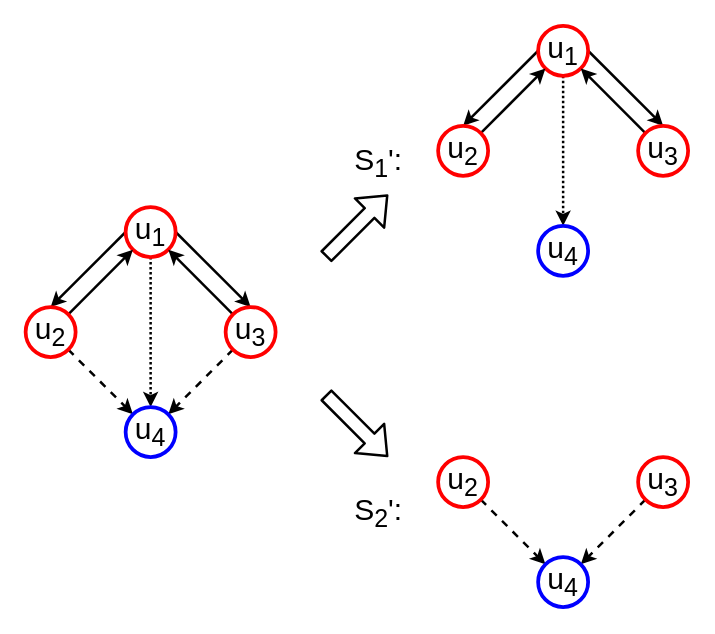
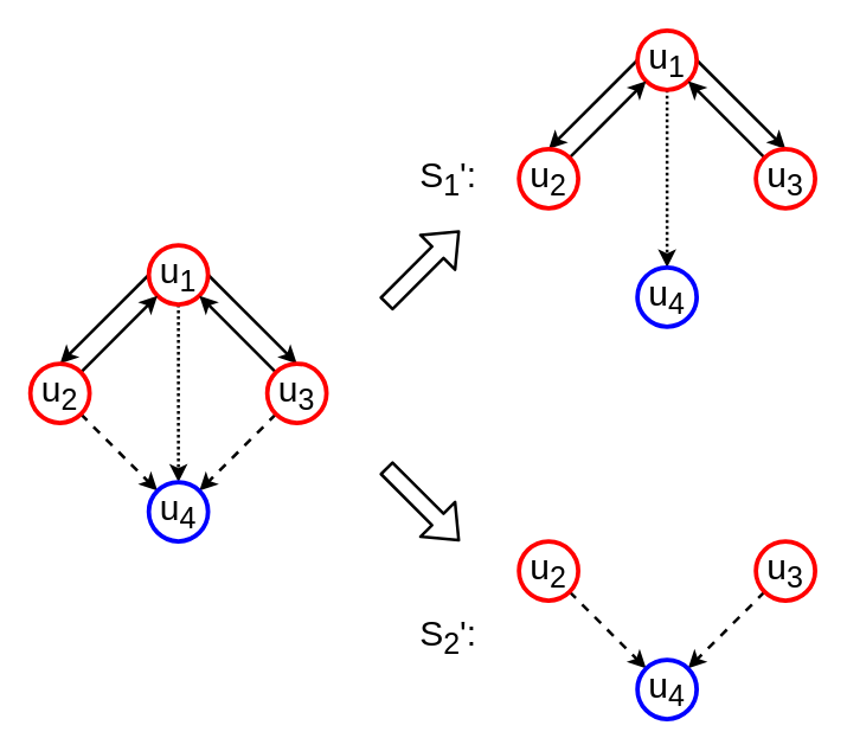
- <mxCell id="29" value="&lt;span style=&quot;font-size: 24px&quot;&gt;S&lt;sub&gt;1&lt;/sub&gt;':&lt;/span&gt;" style="text;html=1;align=center;verticalAlign=middle;resizable=0;points=[];autosize=1;" vertex="1" parent="1"><mxGeometry x="277" y="115" width="50" height="30" as="geometry" /></mxCell>
+ <mxCell id="29" value="&lt;span style=&quot;font-size: 24px&quot;&gt;S&lt;sub&gt;1&lt;/sub&gt;':&lt;/span&gt;" style="text;html=1;align=center;verticalAlign=middle;resizable=0;points=[];autosize=1;" vertex="1" parent="1"><mxGeometry x="277" y="105" width="50" height="30" as="geometry" /></mxCell>
- <mxCell id="30" value="&lt;span style=&quot;font-size: 24px&quot;&gt;S&lt;sub&gt;2&lt;/sub&gt;':&lt;/span&gt;" style="text;html=1;align=center;verticalAlign=middle;resizable=0;points=[];autosize=1;" vertex="1" parent="1"><mxGeometry x="277" y="395" width="50" height="30" as="geometry" /></mxCell>
+ <mxCell id="30" value="&lt;span style=&quot;font-size: 24px&quot;&gt;S&lt;sub&gt;2&lt;/sub&gt;':&lt;/span&gt;" style="text;html=1;align=center;verticalAlign=middle;resizable=0;points=[];autosize=1;" vertex="1" parent="1"><mxGeometry x="277" y="415" width="50" height="30" as="geometry" /></mxCell>
